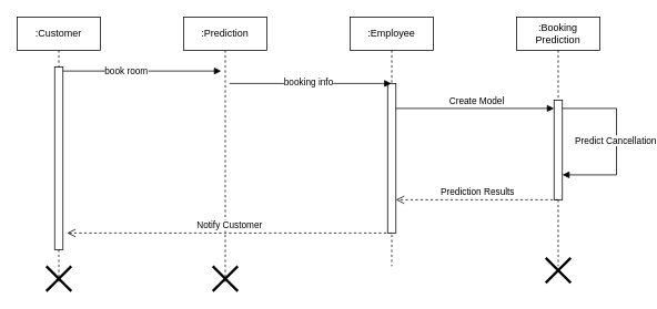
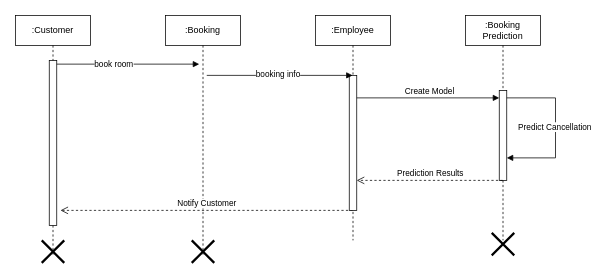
- <mxCell id="5" value=":Prediction" style="shape=umlLifeline;perimeter=lifelinePerimeter;whiteSpace=wrap;html=1;container=1;dropTarget=0;collapsible=0;recursiveResize=0;outlineConnect=0;portConstraint=eastwest;newEdgeStyle={&quot;curved&quot;:0,&quot;rounded&quot;:0};" parent="1" vertex="1"><mxGeometry x="220" y="20" width="100" height="320" as="geometry" /></mxCell>
+ <mxCell id="5" value=":Booking" style="shape=umlLifeline;perimeter=lifelinePerimeter;whiteSpace=wrap;html=1;container=1;dropTarget=0;collapsible=0;recursiveResize=0;outlineConnect=0;portConstraint=eastwest;newEdgeStyle={&quot;curved&quot;:0,&quot;rounded&quot;:0};" parent="1" vertex="1"><mxGeometry x="220" y="20" width="100" height="320" as="geometry" /></mxCell>
